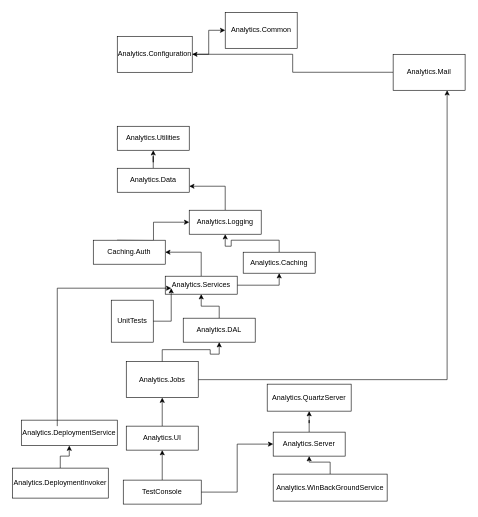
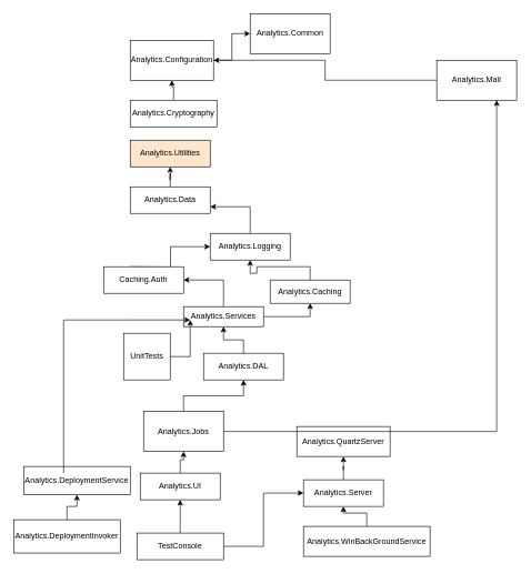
+ <mxCell id="37" value="" style="edgeStyle=orthogonalEdgeStyle;rounded=0;orthogonalLoop=1;jettySize=auto;html=1;" edge="1" parent="1" source="38" target="40"><mxGeometry relative="1" as="geometry" /></mxCell>
+ <mxCell id="38" value="Analytics.Cryptography" style="rounded=0;whiteSpace=wrap;html=1;" vertex="1" parent="1"><mxGeometry x="195" y="150" width="130" height="40" as="geometry" /></mxCell>
- <mxCell id="36" value="Analytics.Utilities" style="rounded=0;whiteSpace=wrap;html=1;" vertex="1" parent="1"><mxGeometry x="195" y="210" width="120" height="40" as="geometry" /></mxCell>
+ <mxCell id="36" value="Analytics.Utilities" style="rounded=0;whiteSpace=wrap;html=1;fillColor=#ffe6cc;" vertex="1" parent="1"><mxGeometry x="195" y="210" width="120" height="40" as="geometry" /></mxCell>
- <mxCell id="14" value="Analytics.Jobs" style="rounded=0;whiteSpace=wrap;html=1;" vertex="1" parent="1"><mxGeometry x="210" y="602.5" width="120" height="60" as="geometry" /></mxCell>
+ <mxCell id="14" value="Analytics.Jobs" style="rounded=0;whiteSpace=wrap;html=1;" vertex="1" parent="1"><mxGeometry x="215" y="617.5" width="120" height="60" as="geometry" /></mxCell>
